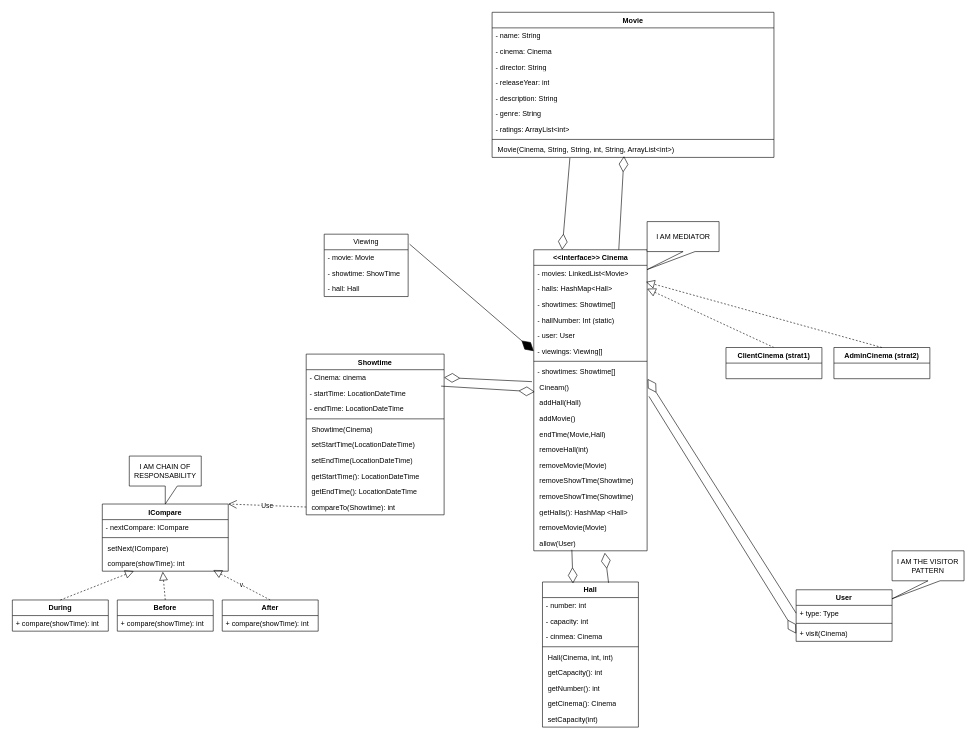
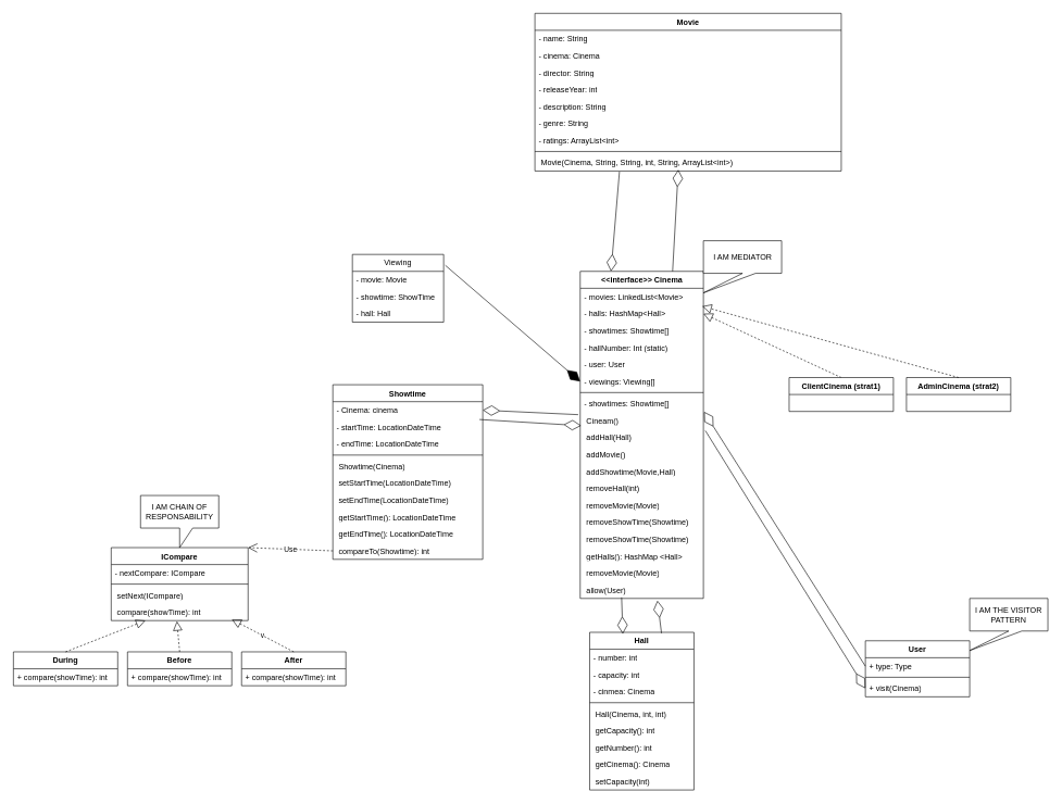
- <mxCell id="14" value="&amp;nbsp;endTime(Movie,Hall)" style="text;strokeColor=none;fillColor=none;align=left;verticalAlign=top;spacingLeft=4;spacingRight=4;overflow=hidden;rotatable=0;points=[[0,0.5],[1,0.5]];portConstraint=eastwest;whiteSpace=wrap;html=1;" parent="2" vertex="1"><mxGeometry y="294" width="189" height="26" as="geometry" /></mxCell>
+ <mxCell id="14" value="&amp;nbsp;addShowtime(Movie,Hall)" style="text;strokeColor=none;fillColor=none;align=left;verticalAlign=top;spacingLeft=4;spacingRight=4;overflow=hidden;rotatable=0;points=[[0,0.5],[1,0.5]];portConstraint=eastwest;whiteSpace=wrap;html=1;" parent="2" vertex="1"><mxGeometry y="294" width="189" height="26" as="geometry" /></mxCell>
